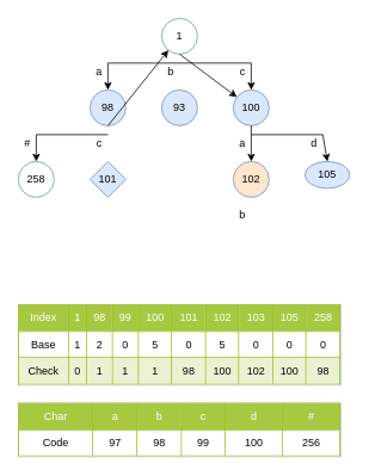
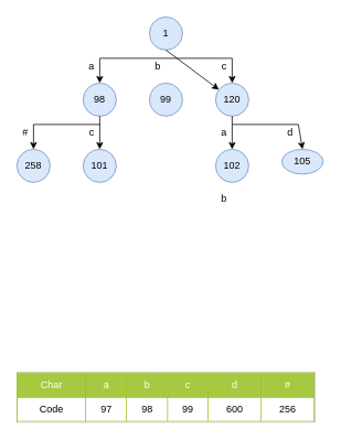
- <mxCell id="2" value="1" style="ellipse;whiteSpace=wrap;html=1;aspect=fixed;shadow=0;fillColor=#ffffff;strokeColor=#6c8ebf;" parent="1" vertex="1"><mxGeometry x="180" y="20" width="40" height="40" as="geometry" /></mxCell>
+ <mxCell id="2" value="1" style="ellipse;whiteSpace=wrap;html=1;aspect=fixed;shadow=0;fillColor=#dae8fc;strokeColor=#6c8ebf;" parent="1" vertex="1"><mxGeometry x="180" y="20" width="40" height="40" as="geometry" /></mxCell>
- <mxCell id="14" value="" style="endArrow=classic;html=1;exitX=0.5;exitY=1;exitDx=0;exitDy=0;" parent="1" source="4" target="2" edge="1"><mxGeometry width="50" height="50" relative="1" as="geometry"><mxPoint x="140" y="230" as="sourcePoint" /><mxPoint x="190" y="180" as="targetPoint" /></mxGeometry></mxCell>
+ <mxCell id="14" value="" style="endArrow=classic;html=1;exitX=0.5;exitY=1;exitDx=0;exitDy=0;entryX=0.5;entryY=0;entryDx=0;entryDy=0;" parent="1" source="4" target="6" edge="1"><mxGeometry width="50" height="50" relative="1" as="geometry"><mxPoint x="140" y="230" as="sourcePoint" /><mxPoint x="190" y="180" as="targetPoint" /></mxGeometry></mxCell>
- <mxCell id="3" value="93" style="ellipse;whiteSpace=wrap;html=1;aspect=fixed;shadow=0;fillColor=#dae8fc;strokeColor=#6c8ebf;" parent="1" vertex="1"><mxGeometry x="180" y="100" width="40" height="40" as="geometry" /></mxCell>
+ <mxCell id="3" value="99" style="ellipse;whiteSpace=wrap;html=1;aspect=fixed;shadow=0;fillColor=#dae8fc;strokeColor=#6c8ebf;" parent="1" vertex="1"><mxGeometry x="180" y="100" width="40" height="40" as="geometry" /></mxCell>
- <mxCell id="5" value="100" style="ellipse;whiteSpace=wrap;html=1;aspect=fixed;shadow=0;fillColor=#dae8fc;strokeColor=#6c8ebf;" parent="1" vertex="1"><mxGeometry x="260" y="100" width="40" height="40" as="geometry" /></mxCell>
+ <mxCell id="5" value="120" style="ellipse;whiteSpace=wrap;html=1;aspect=fixed;shadow=0;fillColor=#dae8fc;strokeColor=#6c8ebf;" parent="1" vertex="1"><mxGeometry x="260" y="100" width="40" height="40" as="geometry" /></mxCell>
- <mxCell id="7" value="258" style="ellipse;whiteSpace=wrap;html=1;aspect=fixed;shadow=0;fillColor=#ffffff;strokeColor=#6c8ebf;" parent="1" vertex="1"><mxGeometry x="20" y="180" width="40" height="40" as="geometry" /></mxCell>
+ <mxCell id="7" value="258" style="ellipse;whiteSpace=wrap;html=1;aspect=fixed;shadow=0;fillColor=#dae8fc;strokeColor=#6c8ebf;" parent="1" vertex="1"><mxGeometry x="20" y="180" width="40" height="40" as="geometry" /></mxCell>
- <mxCell id="6" value="101" style="rhombus;whiteSpace=wrap;html=1;aspect=fixed;shadow=0;fillColor=#dae8fc;strokeColor=#6c8ebf;" parent="1" vertex="1"><mxGeometry x="100" y="180" width="40" height="40" as="geometry" /></mxCell>
+ <mxCell id="6" value="101" style="ellipse;whiteSpace=wrap;html=1;aspect=fixed;shadow=0;fillColor=#dae8fc;strokeColor=#6c8ebf;" parent="1" vertex="1"><mxGeometry x="100" y="180" width="40" height="40" as="geometry" /></mxCell>
- <mxCell id="8" value="102" style="ellipse;whiteSpace=wrap;html=1;aspect=fixed;shadow=0;fillColor=#ffe6cc;strokeColor=#6c8ebf;" parent="1" vertex="1"><mxGeometry x="260" y="180" width="40" height="40" as="geometry" /></mxCell>
+ <mxCell id="8" value="102" style="ellipse;whiteSpace=wrap;html=1;aspect=fixed;shadow=0;fillColor=#dae8fc;strokeColor=#6c8ebf;" parent="1" vertex="1"><mxGeometry x="260" y="180" width="40" height="40" as="geometry" /></mxCell>
- <mxCell id="28" value="&lt;table border=&quot;1&quot; width=&quot;100%&quot; cellpadding=&quot;4&quot; style=&quot;width: 100% ; height: 100% ; border-collapse: collapse&quot;&gt;&lt;tbody&gt;&lt;tr style=&quot;background-color: #a7c942 ; color: #ffffff ; border: 1px solid #98bf21&quot;&gt;&lt;td&gt;Index&lt;/td&gt;&lt;td&gt;1&lt;/td&gt;&lt;td&gt;98&lt;/td&gt;&lt;td&gt;99&lt;/td&gt;&lt;td&gt;100&lt;/td&gt;&lt;td&gt;101&lt;/td&gt;&lt;td&gt;102&lt;/td&gt;&lt;td&gt;103&lt;/td&gt;&lt;td&gt;105&lt;/td&gt;&lt;td&gt;258&lt;/td&gt;&lt;/tr&gt;&lt;tr style=&quot;border: 1px solid #98bf21&quot;&gt;&lt;td&gt;Base&lt;/td&gt;&lt;td&gt;1&lt;/td&gt;&lt;td&gt;2&lt;/td&gt;&lt;td&gt;0&lt;/td&gt;&lt;td&gt;5&lt;/td&gt;&lt;td&gt;0&lt;/td&gt;&lt;td&gt;5&lt;/td&gt;&lt;td&gt;0&lt;/td&gt;&lt;td&gt;0&lt;/td&gt;&lt;td&gt;0&lt;/td&gt;&lt;/tr&gt;&lt;tr style=&quot;background-color: #eaf2d3 ; border: 1px solid #98bf21&quot;&gt;&lt;td&gt;Check&lt;/td&gt;&lt;td&gt;0&lt;/td&gt;&lt;td&gt;1&lt;/td&gt;&lt;td&gt;1&lt;/td&gt;&lt;td&gt;1&lt;/td&gt;&lt;td&gt;98&lt;/td&gt;&lt;td&gt;100&lt;/td&gt;&lt;td&gt;102&lt;/td&gt;&lt;td&gt;100&lt;/td&gt;&lt;td&gt;98&lt;/td&gt;&lt;/tr&gt;&lt;/tbody&gt;&lt;/table&gt;" style="text;html=1;strokeColor=#c0c0c0;fillColor=#ffffff;overflow=fill;rounded=0;direction=west;align=center;" vertex="1" parent="1"><mxGeometry x="20" y="340" width="360" height="90" as="geometry" /></mxCell>
- <mxCell id="29" value="&lt;table border=&quot;1&quot; width=&quot;100%&quot; cellpadding=&quot;4&quot; style=&quot;width: 100% ; height: 100% ; border-collapse: collapse&quot;&gt;&lt;tbody&gt;&lt;tr style=&quot;background-color: #a7c942 ; color: #ffffff ; border: 1px solid #98bf21&quot;&gt;&lt;td&gt;Char&lt;/td&gt;&lt;td&gt;a&lt;/td&gt;&lt;td&gt;b&lt;/td&gt;&lt;td&gt;c&lt;/td&gt;&lt;td&gt;d&lt;/td&gt;&lt;td&gt;#&lt;/td&gt;&lt;/tr&gt;&lt;tr style=&quot;border: 1px solid #98bf21&quot;&gt;&lt;td&gt;Code&lt;/td&gt;&lt;td&gt;97&lt;/td&gt;&lt;td&gt;98&lt;/td&gt;&lt;td&gt;99&lt;/td&gt;&lt;td&gt;100&lt;/td&gt;&lt;td&gt;256&lt;/td&gt;&lt;/tr&gt;&lt;/tbody&gt;&lt;/table&gt;" style="text;html=1;strokeColor=#c0c0c0;fillColor=#ffffff;overflow=fill;rounded=0;align=center;" vertex="1" parent="1"><mxGeometry x="20" y="450" width="360" height="60" as="geometry" /></mxCell>
+ <mxCell id="29" value="&lt;table border=&quot;1&quot; width=&quot;100%&quot; cellpadding=&quot;4&quot; style=&quot;width: 100% ; height: 100% ; border-collapse: collapse&quot;&gt;&lt;tbody&gt;&lt;tr style=&quot;background-color: #a7c942 ; color: #ffffff ; border: 1px solid #98bf21&quot;&gt;&lt;td&gt;Char&lt;/td&gt;&lt;td&gt;a&lt;/td&gt;&lt;td&gt;b&lt;/td&gt;&lt;td&gt;c&lt;/td&gt;&lt;td&gt;d&lt;/td&gt;&lt;td&gt;#&lt;/td&gt;&lt;/tr&gt;&lt;tr style=&quot;border: 1px solid #98bf21&quot;&gt;&lt;td&gt;Code&lt;/td&gt;&lt;td&gt;97&lt;/td&gt;&lt;td&gt;98&lt;/td&gt;&lt;td&gt;99&lt;/td&gt;&lt;td&gt;600&lt;/td&gt;&lt;td&gt;256&lt;/td&gt;&lt;/tr&gt;&lt;/tbody&gt;&lt;/table&gt;" style="text;html=1;strokeColor=#c0c0c0;fillColor=#ffffff;overflow=fill;rounded=0;align=center;" vertex="1" parent="1"><mxGeometry x="20" y="450" width="360" height="60" as="geometry" /></mxCell>
